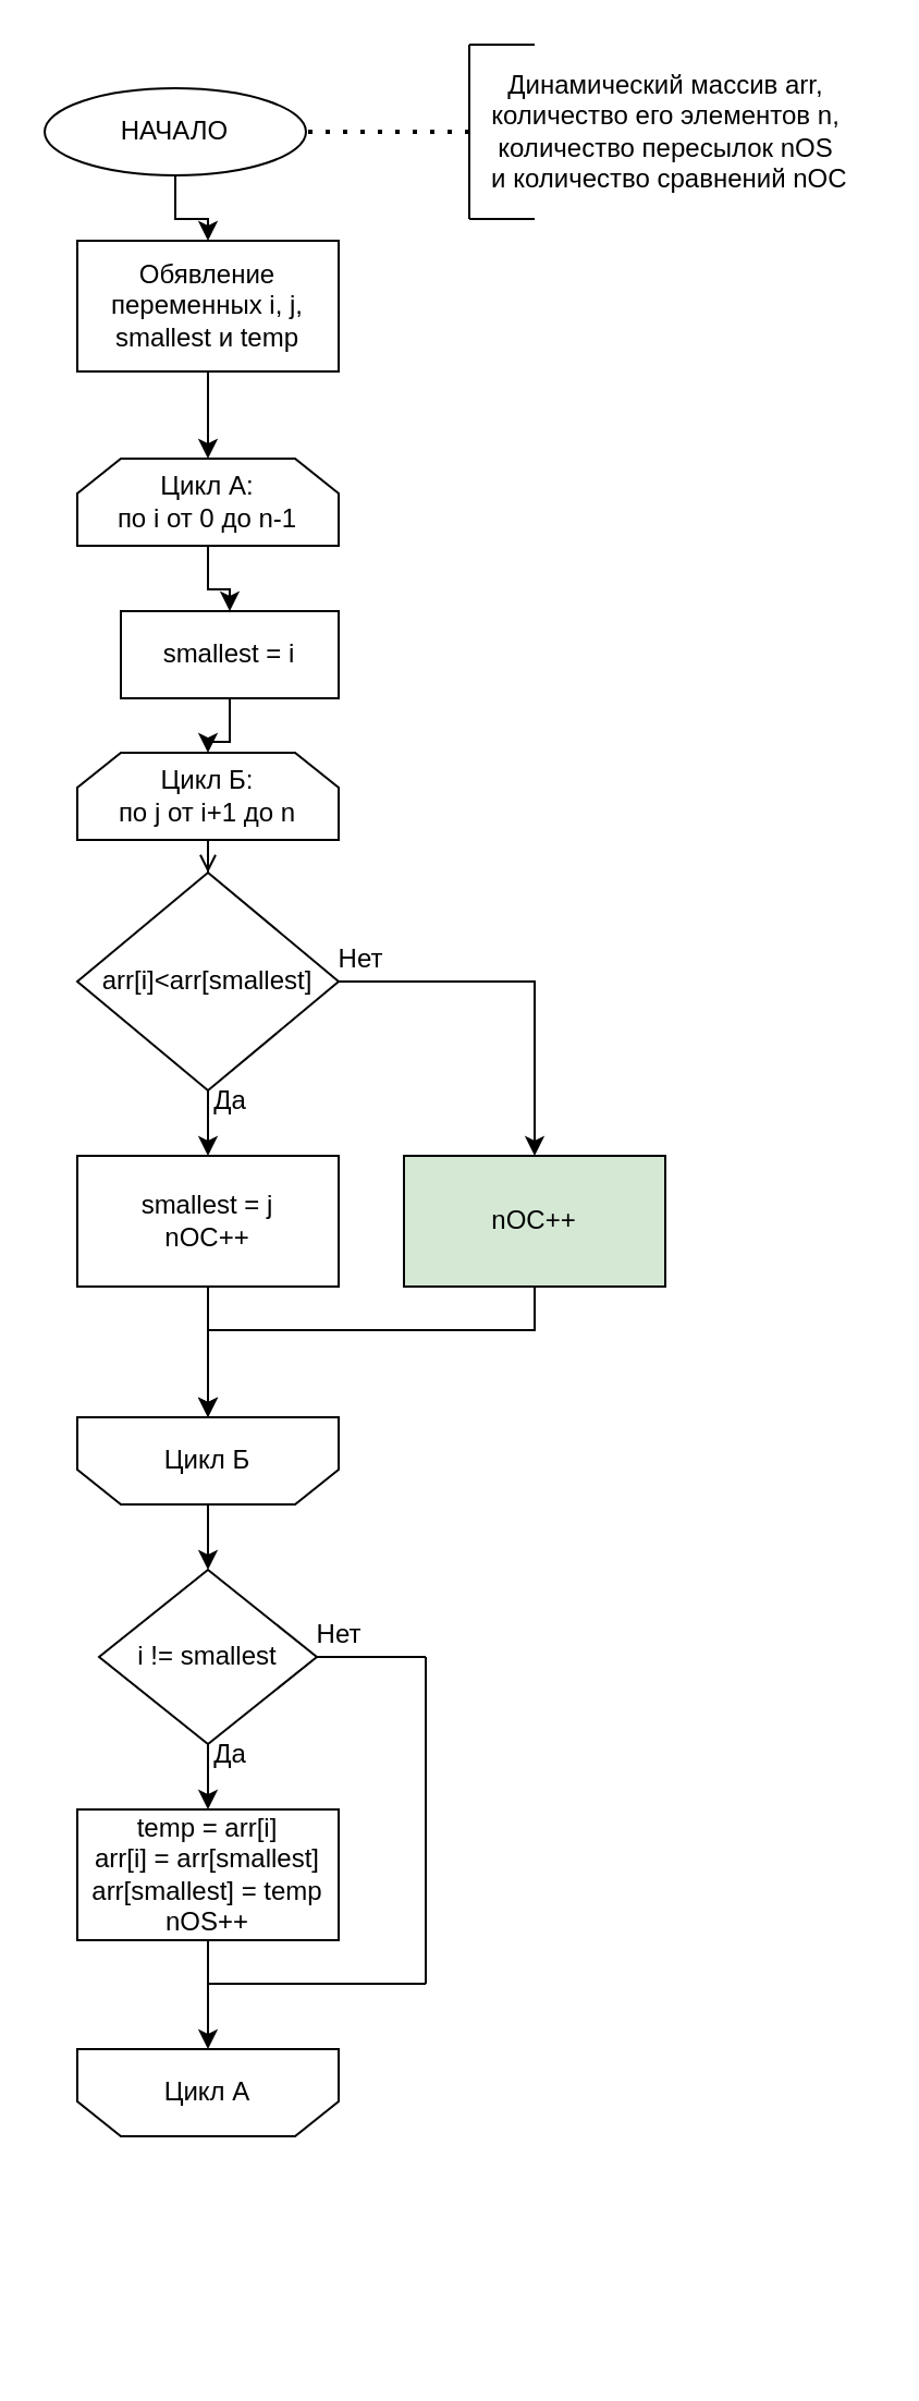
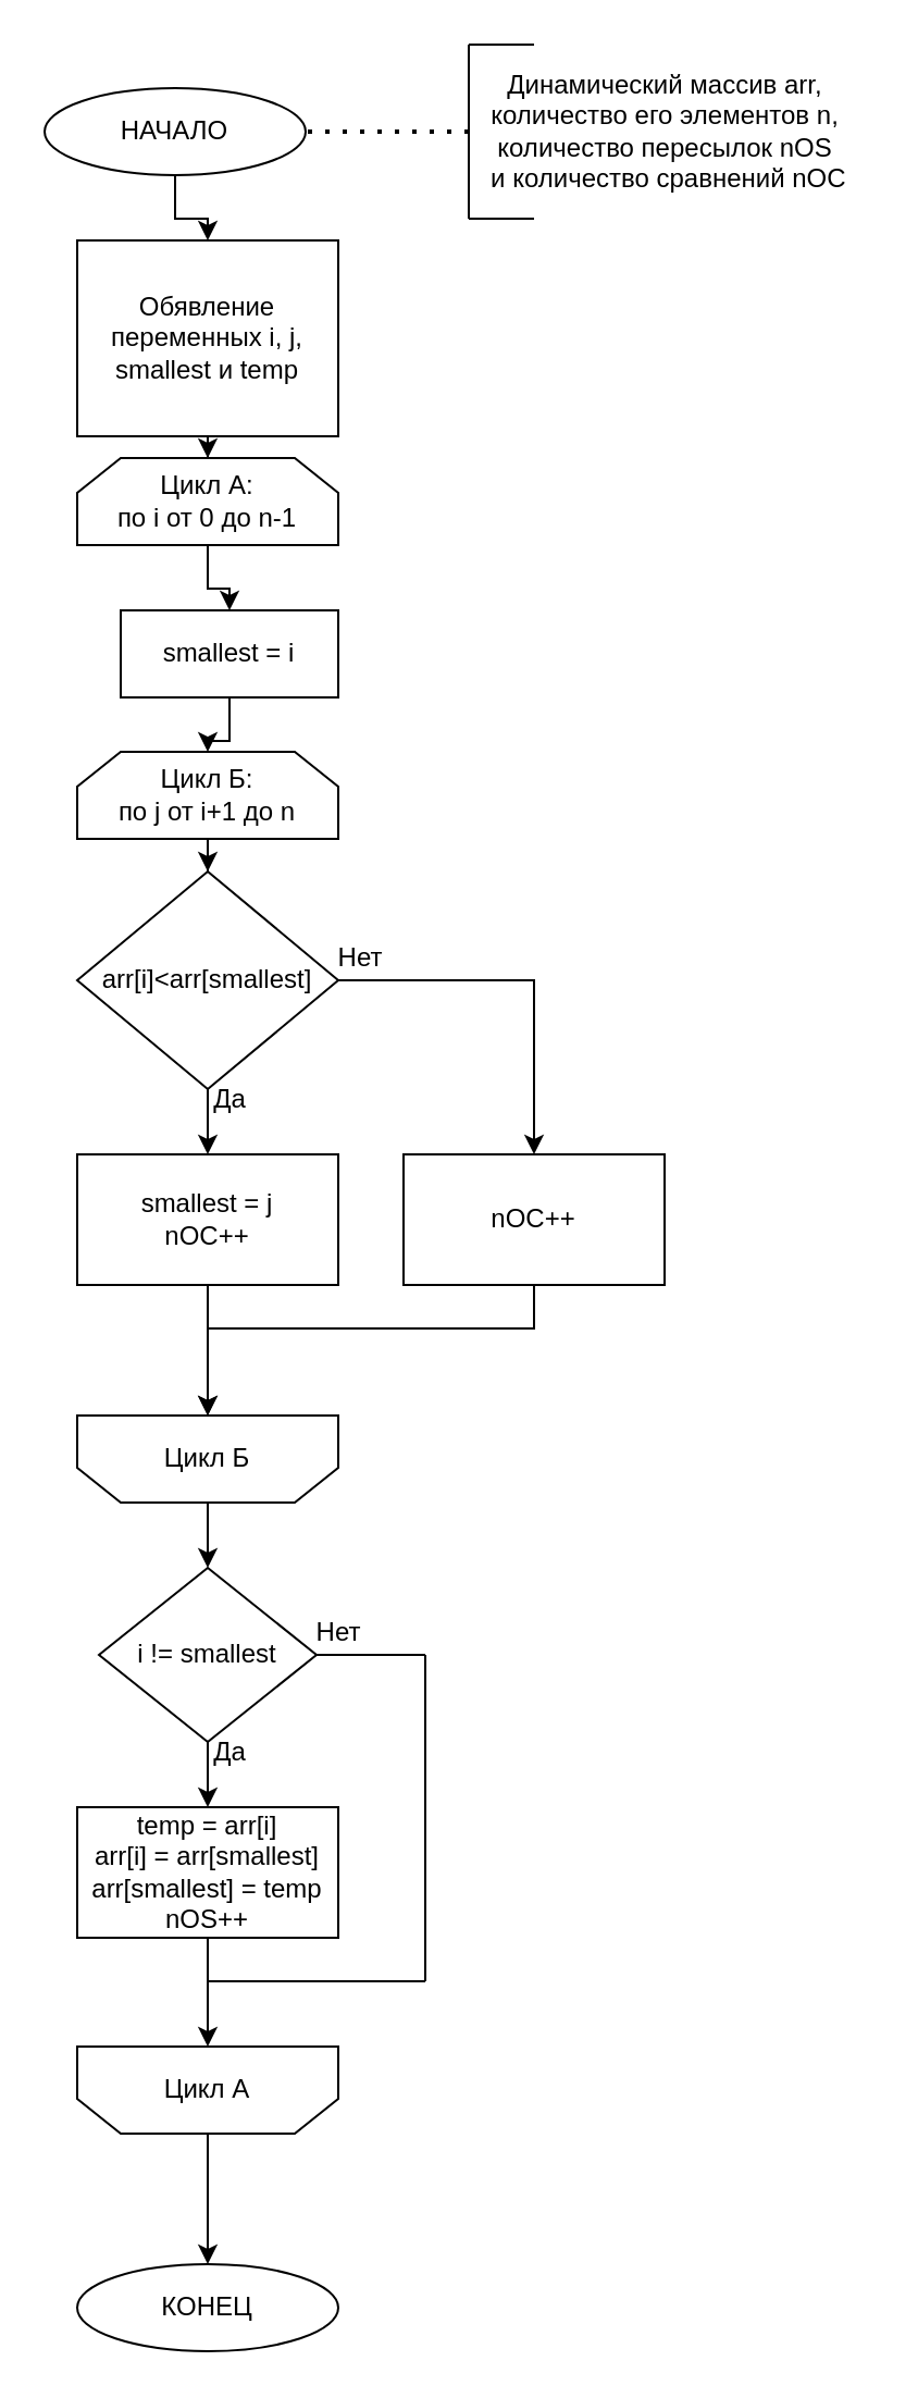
- <mxCell id="10" value="Обявление переменных i, j, smallest и temp" style="whiteSpace=wrap;html=1;" vertex="1" parent="1"><mxGeometry x="35" y="110" width="120" height="60" as="geometry" /></mxCell>
+ <mxCell id="10" value="Обявление переменных i, j, smallest и temp" style="whiteSpace=wrap;html=1;" vertex="1" parent="1"><mxGeometry x="35" y="110" width="120" height="90" as="geometry" /></mxCell>
- <mxCell id="15" value="" style="edgeStyle=orthogonalEdgeStyle;rounded=0;orthogonalLoop=1;jettySize=auto;html=1;endArrow=open;" edge="1" parent="1" source="16" target="19"><mxGeometry relative="1" as="geometry" /></mxCell>
+ <mxCell id="15" value="" style="edgeStyle=orthogonalEdgeStyle;rounded=0;orthogonalLoop=1;jettySize=auto;html=1;" edge="1" parent="1" source="16" target="19"><mxGeometry relative="1" as="geometry" /></mxCell>
- <mxCell id="23" value="nOC++" style="whiteSpace=wrap;html=1;fillColor=#d5e8d4;" vertex="1" parent="1"><mxGeometry x="185" y="530" width="120" height="60" as="geometry" /></mxCell>
+ <mxCell id="23" value="nOC++" style="whiteSpace=wrap;html=1;" vertex="1" parent="1"><mxGeometry x="185" y="530" width="120" height="60" as="geometry" /></mxCell>
+ <mxCell id="33" value="" style="edgeStyle=orthogonalEdgeStyle;rounded=0;orthogonalLoop=1;jettySize=auto;html=1;" edge="1" parent="1" source="34" target="39"><mxGeometry relative="1" as="geometry" /></mxCell>
+ <mxCell id="39" value="КОНЕЦ" style="ellipse;whiteSpace=wrap;html=1;" vertex="1" parent="1"><mxGeometry x="35" y="1040" width="120" height="40" as="geometry" /></mxCell>
